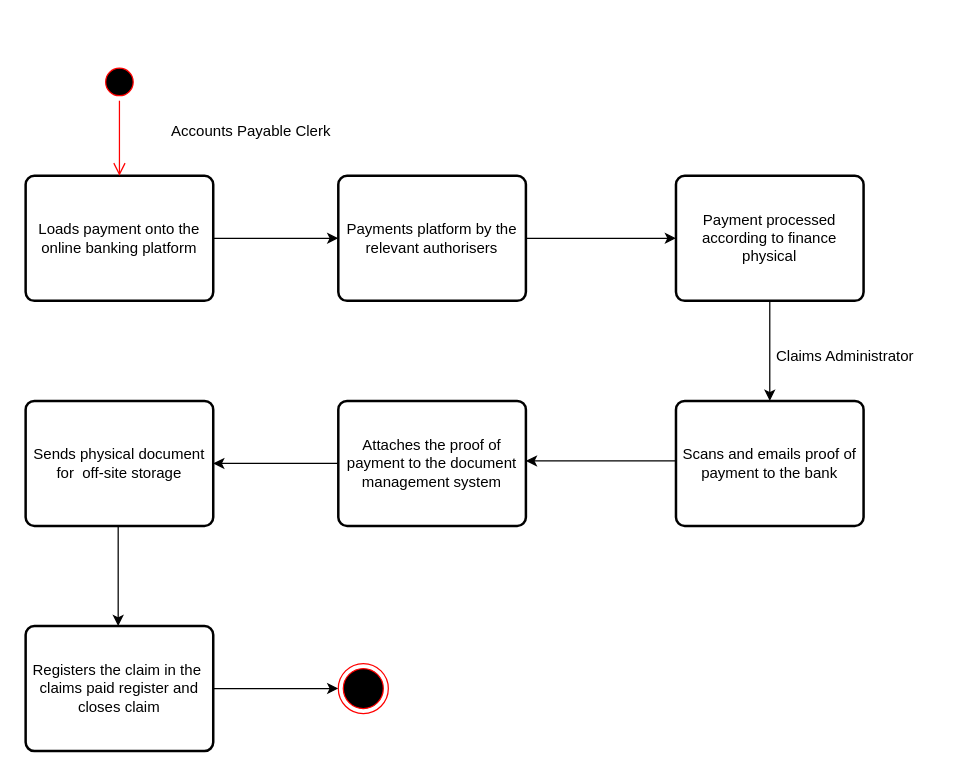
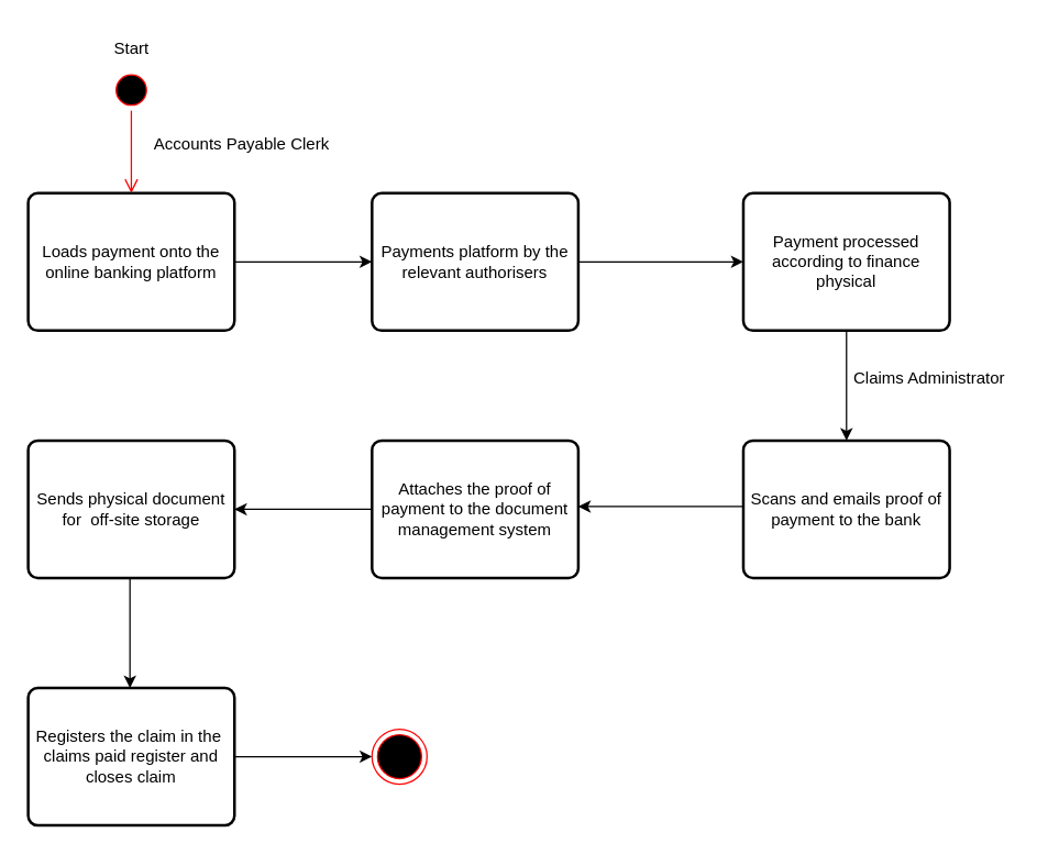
+ <mxCell id="6" value="Start" style="text;html=1;align=center;verticalAlign=middle;resizable=0;points=[];autosize=1;strokeColor=none;fillColor=none;" vertex="1" parent="1"><mxGeometry x="70" y="20" width="50" height="30" as="geometry" /></mxCell>
- <mxCell id="7" value="Accounts Payable Clerk" style="text;html=1;align=center;verticalAlign=middle;resizable=0;points=[];autosize=1;strokeColor=none;fillColor=none;" vertex="1" parent="1"><mxGeometry x="125" y="90" width="150" height="30" as="geometry" /></mxCell>
+ <mxCell id="7" value="Accounts Payable Clerk" style="text;html=1;align=center;verticalAlign=middle;resizable=0;points=[];autosize=1;strokeColor=none;fillColor=none;" vertex="1" parent="1"><mxGeometry x="100" y="90" width="150" height="30" as="geometry" /></mxCell>
- <mxCell id="14" value="Claims Administrator" style="text;html=1;align=center;verticalAlign=middle;resizable=0;points=[];autosize=1;strokeColor=none;fillColor=none;" vertex="1" parent="1"><mxGeometry x="610" y="270" width="130" height="30" as="geometry" /></mxCell>
+ <mxCell id="14" value="Claims Administrator" style="text;html=1;align=center;verticalAlign=middle;resizable=0;points=[];autosize=1;strokeColor=none;fillColor=none;" vertex="1" parent="1"><mxGeometry x="610" y="260" width="130" height="30" as="geometry" /></mxCell>
